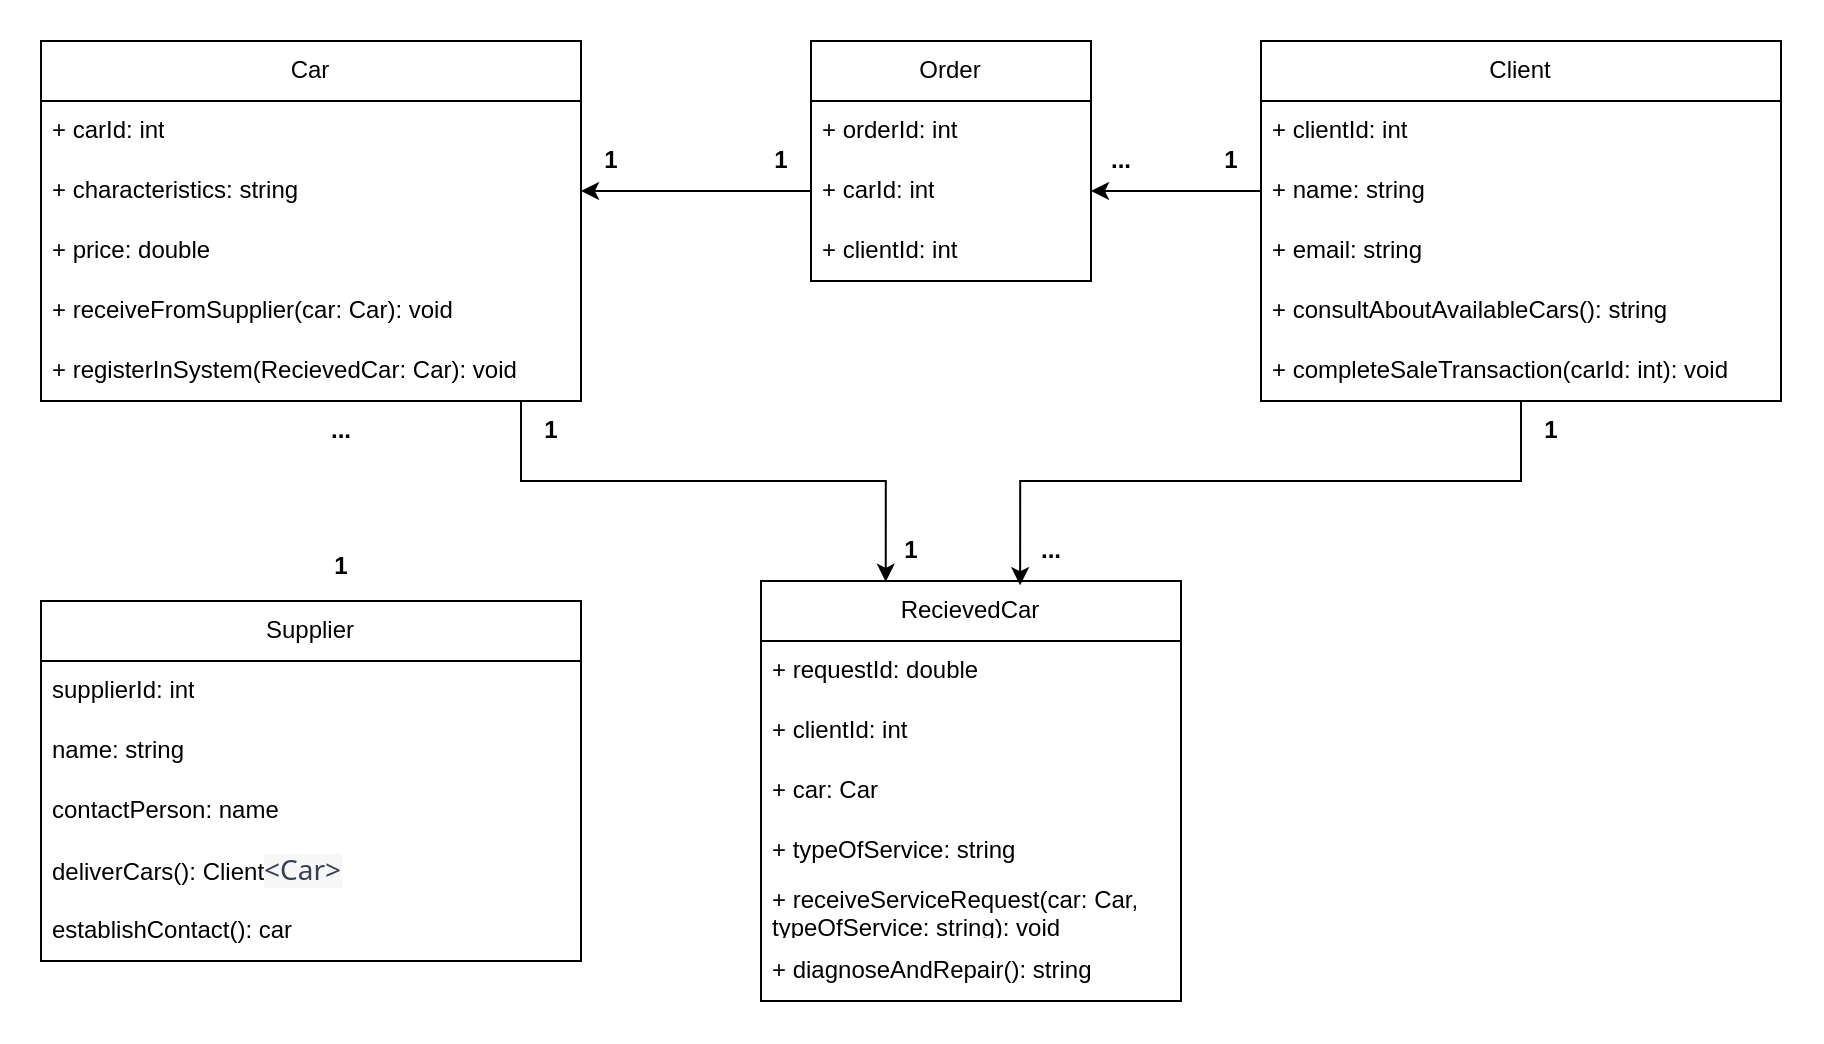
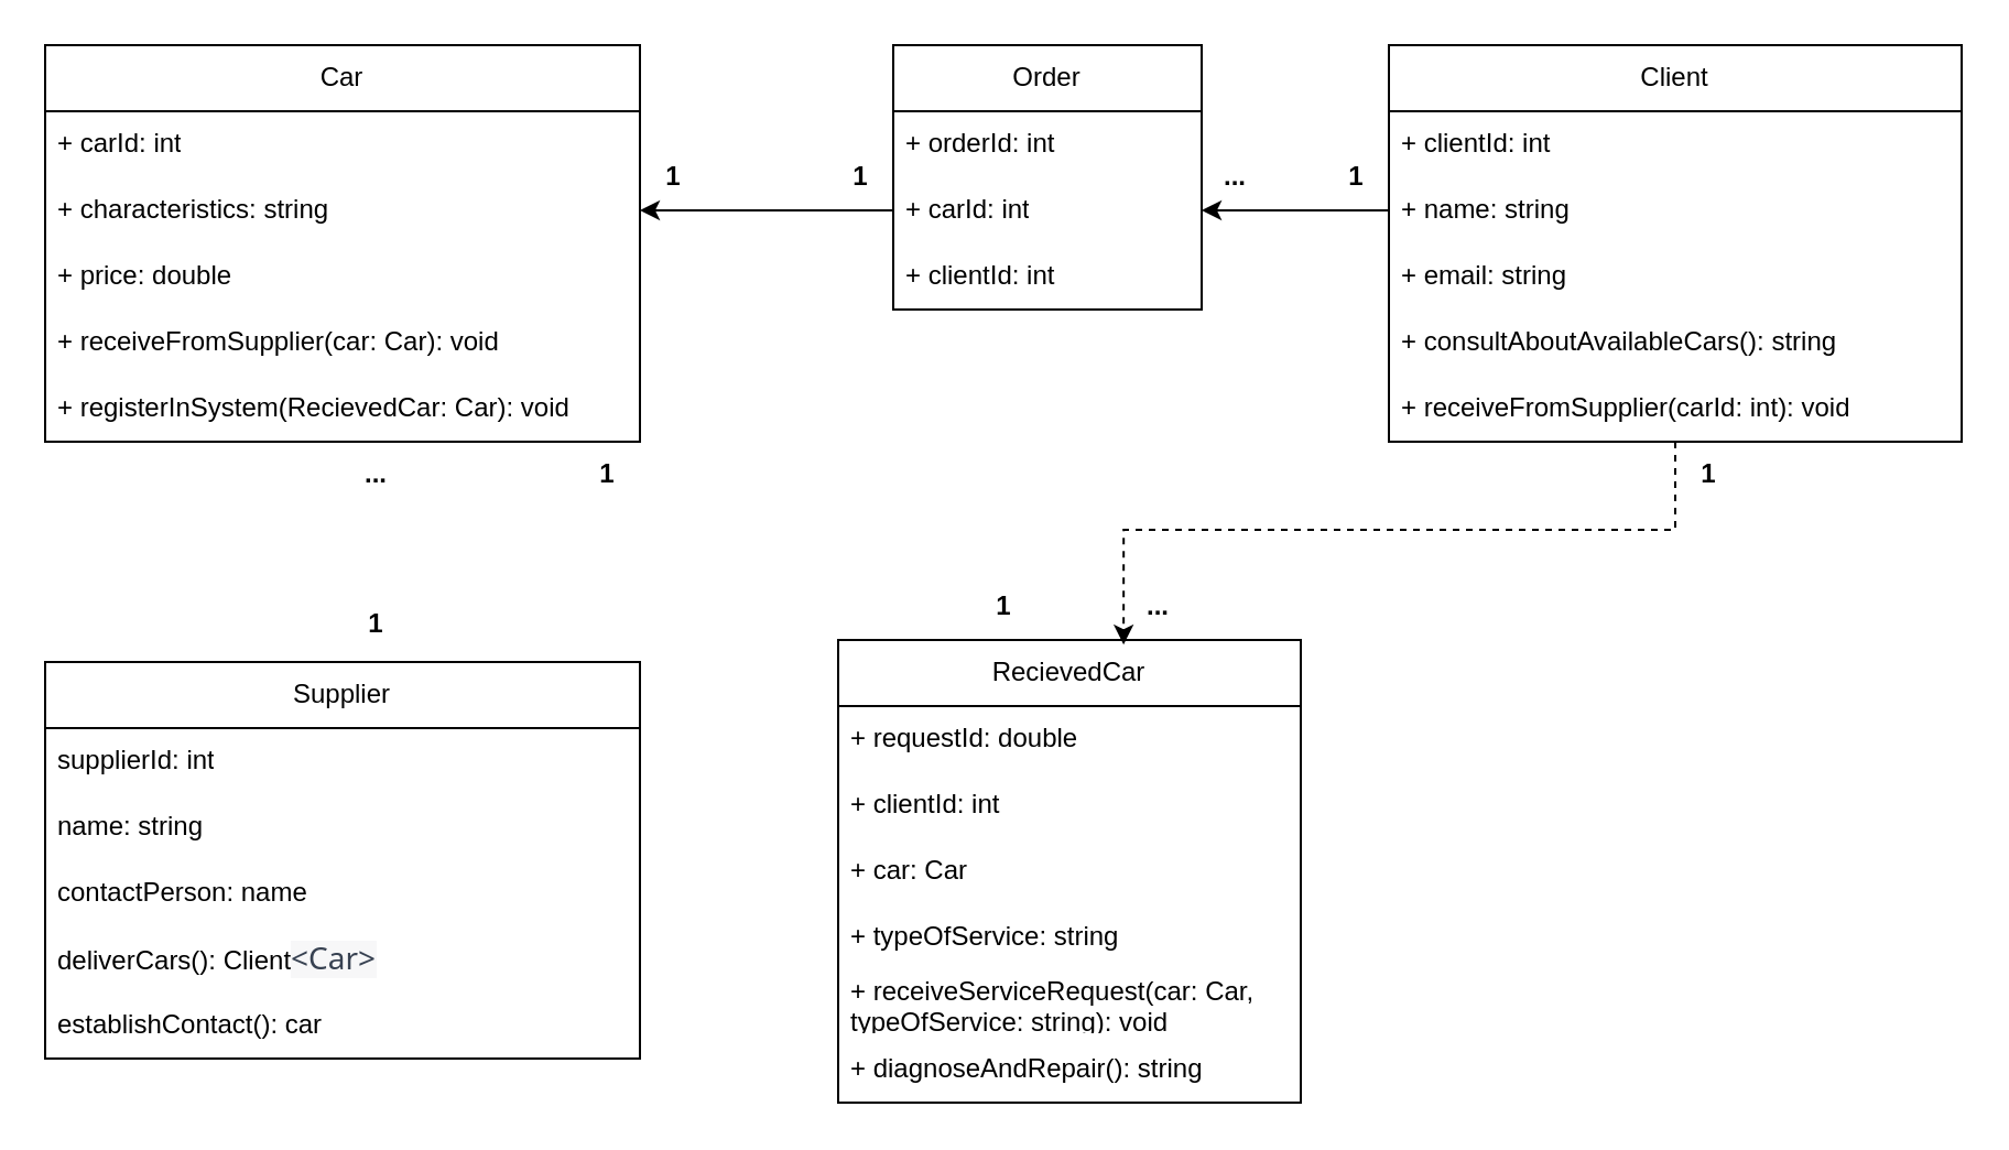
- <mxCell id="14" value="+&amp;nbsp;completeSaleTransaction(carId: int): void" style="text;strokeColor=none;fillColor=none;align=left;verticalAlign=middle;spacingLeft=4;spacingRight=4;overflow=hidden;points=[[0,0.5],[1,0.5]];portConstraint=eastwest;rotatable=0;whiteSpace=wrap;html=1;" vertex="1" parent="9"><mxGeometry y="150" width="260" height="30" as="geometry" /></mxCell>
+ <mxCell id="14" value="+&amp;nbsp;receiveFromSupplier(carId: int): void" style="text;strokeColor=none;fillColor=none;align=left;verticalAlign=middle;spacingLeft=4;spacingRight=4;overflow=hidden;points=[[0,0.5],[1,0.5]];portConstraint=eastwest;rotatable=0;whiteSpace=wrap;html=1;" vertex="1" parent="9"><mxGeometry y="150" width="260" height="30" as="geometry" /></mxCell>
- <mxCell id="42" style="edgeStyle=orthogonalEdgeStyle;rounded=0;orthogonalLoop=1;jettySize=auto;html=1;entryX=0.297;entryY=0.002;entryDx=0;entryDy=0;entryPerimeter=0;" edge="1" parent="1" source="7" target="15"><mxGeometry relative="1" as="geometry"><Array as="points"><mxPoint x="260" y="240" /><mxPoint x="442" y="240" /></Array></mxGeometry></mxCell>
- <mxCell id="35" style="edgeStyle=orthogonalEdgeStyle;rounded=0;orthogonalLoop=1;jettySize=auto;html=1;entryX=0.617;entryY=0.01;entryDx=0;entryDy=0;entryPerimeter=0;" edge="1" parent="1" source="9" target="15"><mxGeometry relative="1" as="geometry"><Array as="points"><mxPoint x="760" y="240" /><mxPoint x="510" y="240" /></Array></mxGeometry></mxCell>
+ <mxCell id="35" style="edgeStyle=orthogonalEdgeStyle;rounded=0;orthogonalLoop=1;jettySize=auto;html=1;entryX=0.617;entryY=0.01;entryDx=0;entryDy=0;entryPerimeter=0;dashed=1;" edge="1" parent="1" source="9" target="15"><mxGeometry relative="1" as="geometry"><Array as="points"><mxPoint x="760" y="240" /><mxPoint x="510" y="240" /></Array></mxGeometry></mxCell>
